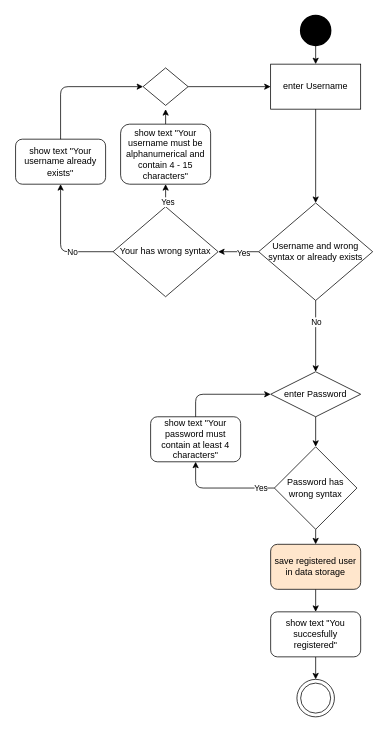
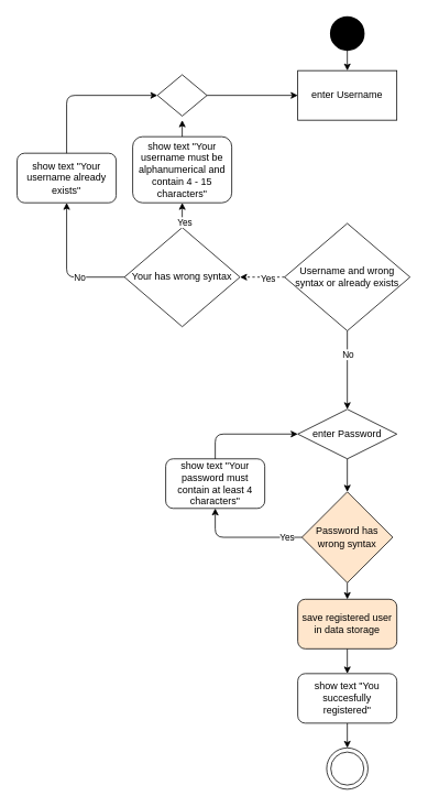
- <mxCell id="6" value="" style="endArrow=classic;html=1;exitX=0.5;exitY=1;exitDx=0;exitDy=0;" edge="1" parent="1" source="4" target="5"><mxGeometry width="50" height="50" relative="1" as="geometry"><mxPoint x="370" y="115" as="sourcePoint" /><mxPoint x="420" y="65" as="targetPoint" /></mxGeometry></mxCell>
- <mxCell id="25" value="" style="endArrow=classic;html=1;entryX=1;entryY=0.5;entryDx=0;entryDy=0;exitX=0;exitY=0.5;exitDx=0;exitDy=0;" edge="1" parent="1" source="5" target="24"><mxGeometry width="50" height="50" relative="1" as="geometry"><mxPoint x="350" y="345" as="sourcePoint" /><mxPoint x="420" y="245" as="targetPoint" /></mxGeometry></mxCell>
+ <mxCell id="25" value="" style="endArrow=classic;html=1;entryX=1;entryY=0.5;entryDx=0;entryDy=0;exitX=0;exitY=0.5;exitDx=0;exitDy=0;dashed=1;" edge="1" parent="1" source="5" target="24"><mxGeometry width="50" height="50" relative="1" as="geometry"><mxPoint x="350" y="345" as="sourcePoint" /><mxPoint x="420" y="245" as="targetPoint" /></mxGeometry></mxCell>
- <mxCell id="11" value="Password has wrong syntax" style="rhombus;whiteSpace=wrap;html=1;fillColor=#FFFFFF;" vertex="1" parent="1"><mxGeometry x="365" y="595" width="110" height="110" as="geometry" /></mxCell>
+ <mxCell id="11" value="Password has wrong syntax" style="rhombus;whiteSpace=wrap;html=1;fillColor=#ffe6cc;" vertex="1" parent="1"><mxGeometry x="365" y="595" width="110" height="110" as="geometry" /></mxCell>
